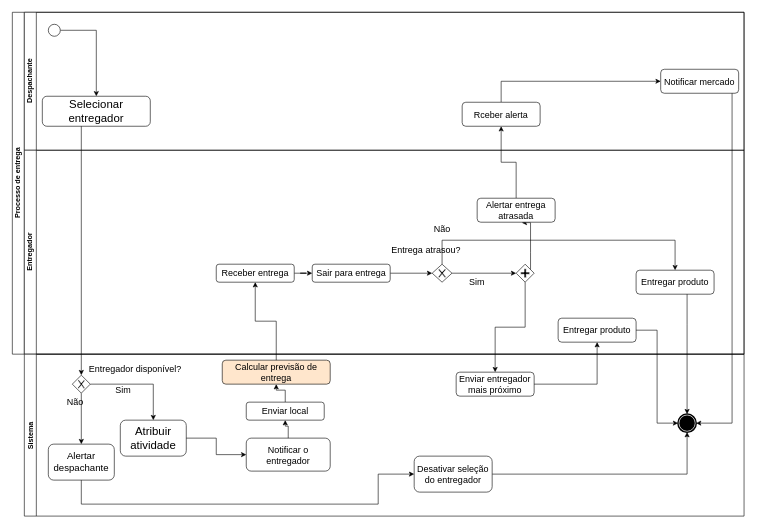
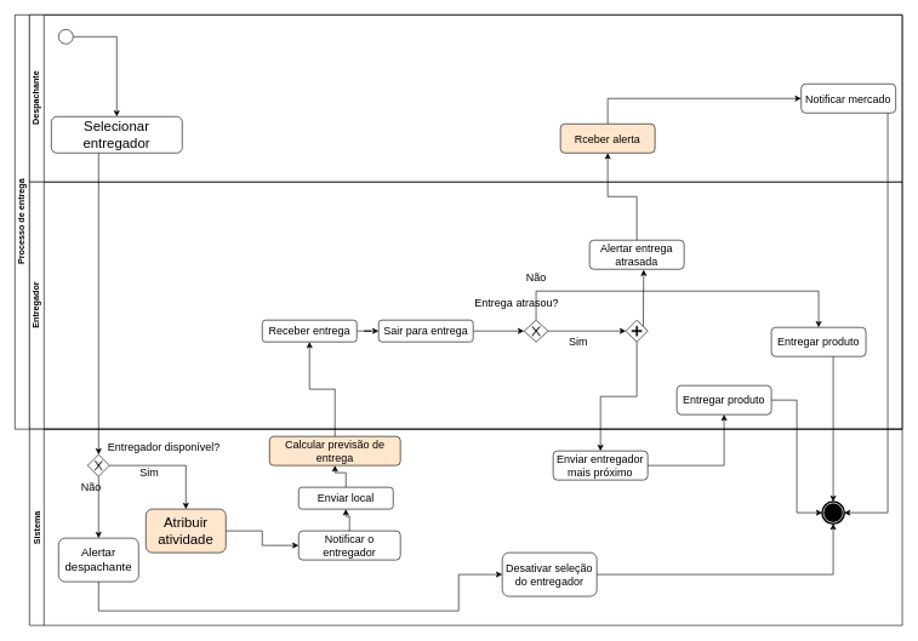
- <mxCell id="9" value="Rceber alerta" style="rounded=1;whiteSpace=wrap;html=1;fontSize=15;" vertex="1" parent="3"><mxGeometry x="730" y="150" width="130" height="40" as="geometry" /></mxCell>
+ <mxCell id="9" value="Rceber alerta" style="rounded=1;whiteSpace=wrap;html=1;fontSize=15;fillColor=#ffe6cc;" vertex="1" parent="3"><mxGeometry x="730" y="150" width="130" height="40" as="geometry" /></mxCell>
- <mxCell id="19" value="Alertar entrega atrasada" style="rounded=1;whiteSpace=wrap;html=1;fontSize=15;" vertex="1" parent="11"><mxGeometry x="755" y="80" width="130" height="40" as="geometry" /></mxCell>
+ <mxCell id="19" value="Alertar entrega atrasada" style="rounded=1;whiteSpace=wrap;html=1;fontSize=15;" vertex="1" parent="11"><mxGeometry x="770" y="80" width="130" height="40" as="geometry" /></mxCell>
- <mxCell id="28" value="Atribuir atividade" style="rounded=1;whiteSpace=wrap;html=1;fontSize=19;" vertex="1" parent="27"><mxGeometry x="160" y="110" width="110" height="60" as="geometry" /></mxCell>
+ <mxCell id="28" value="Atribuir atividade" style="rounded=1;whiteSpace=wrap;html=1;fontSize=19;fillColor=#ffe6cc;" vertex="1" parent="27"><mxGeometry x="160" y="110" width="110" height="60" as="geometry" /></mxCell>
- <mxCell id="37" value="Notificar o entregador" style="rounded=1;whiteSpace=wrap;html=1;fontSize=15;" vertex="1" parent="27"><mxGeometry x="370" y="140" width="140" height="55" as="geometry" /></mxCell>
+ <mxCell id="37" value="Notificar o entregador" style="rounded=1;whiteSpace=wrap;html=1;fontSize=15;" vertex="1" parent="27"><mxGeometry x="370" y="140" width="140" height="40" as="geometry" /></mxCell>
